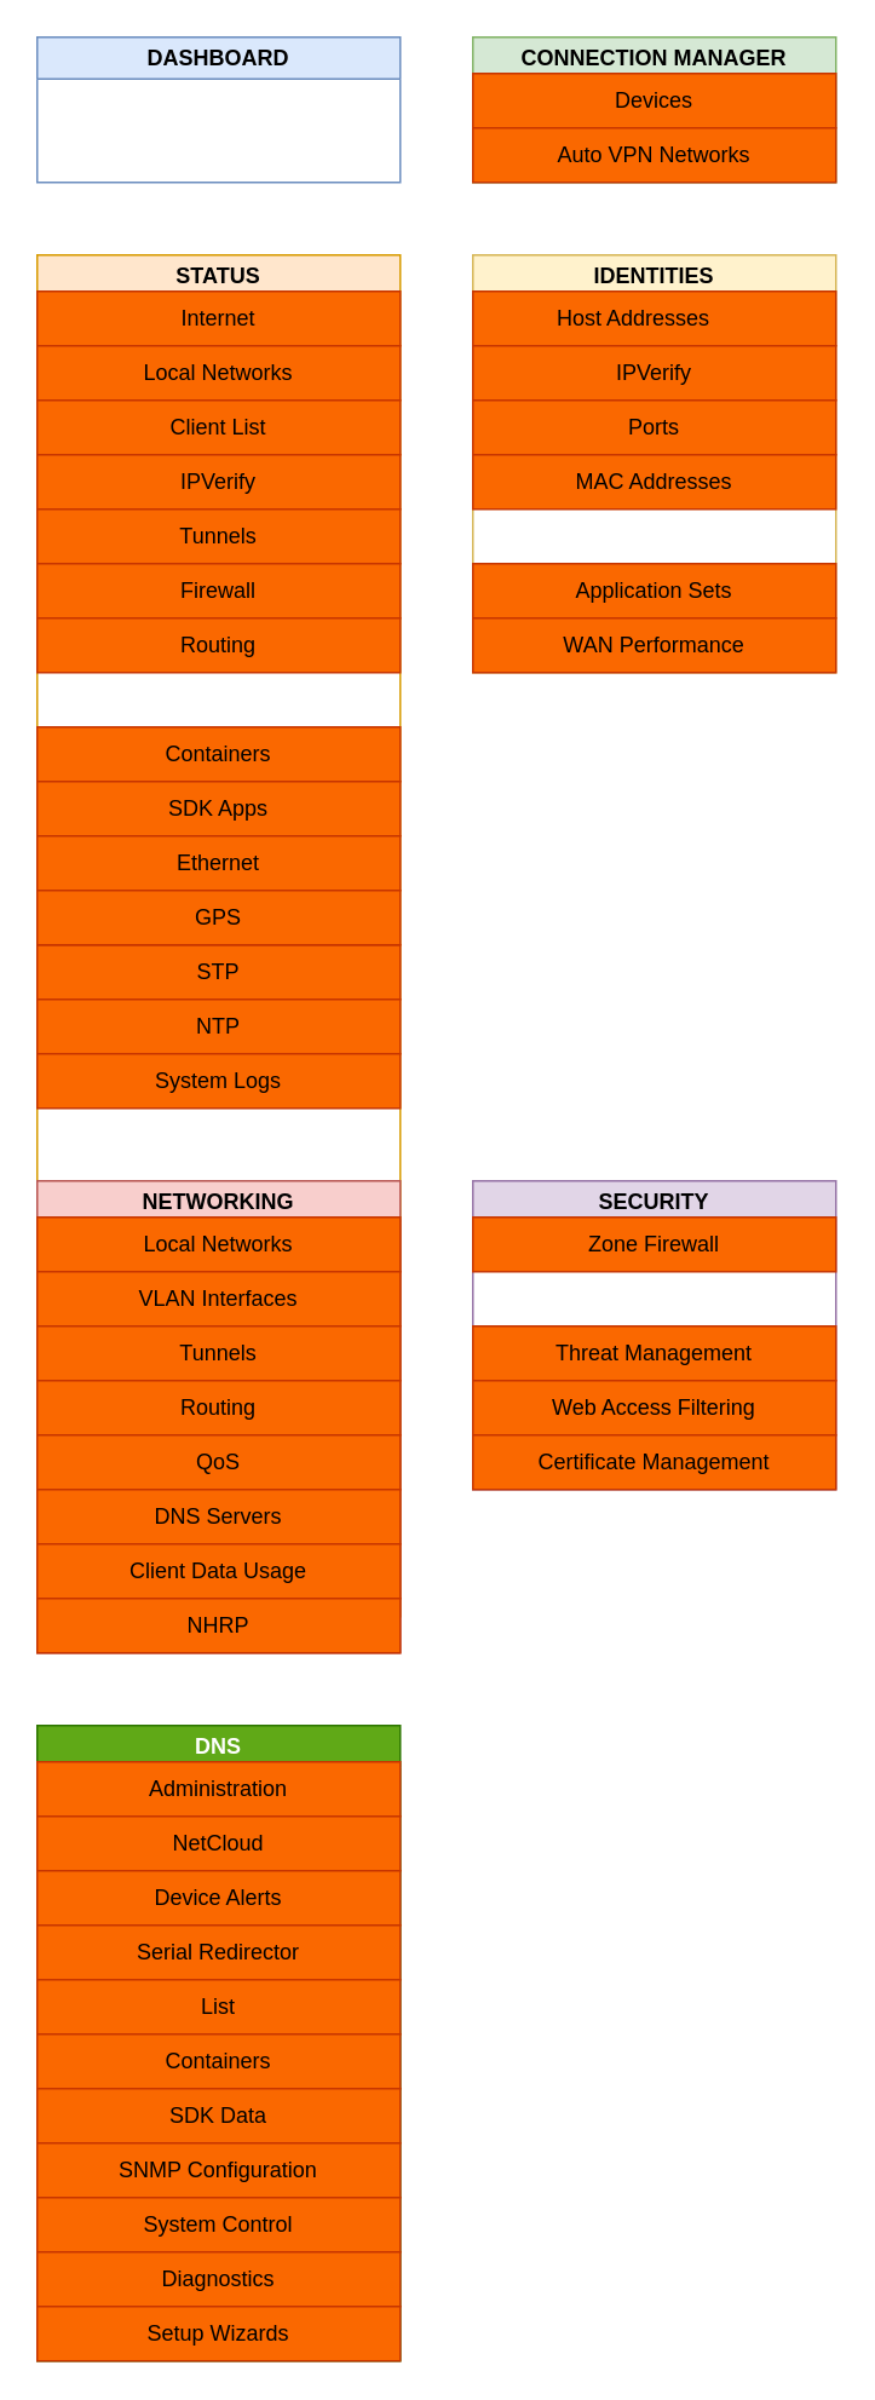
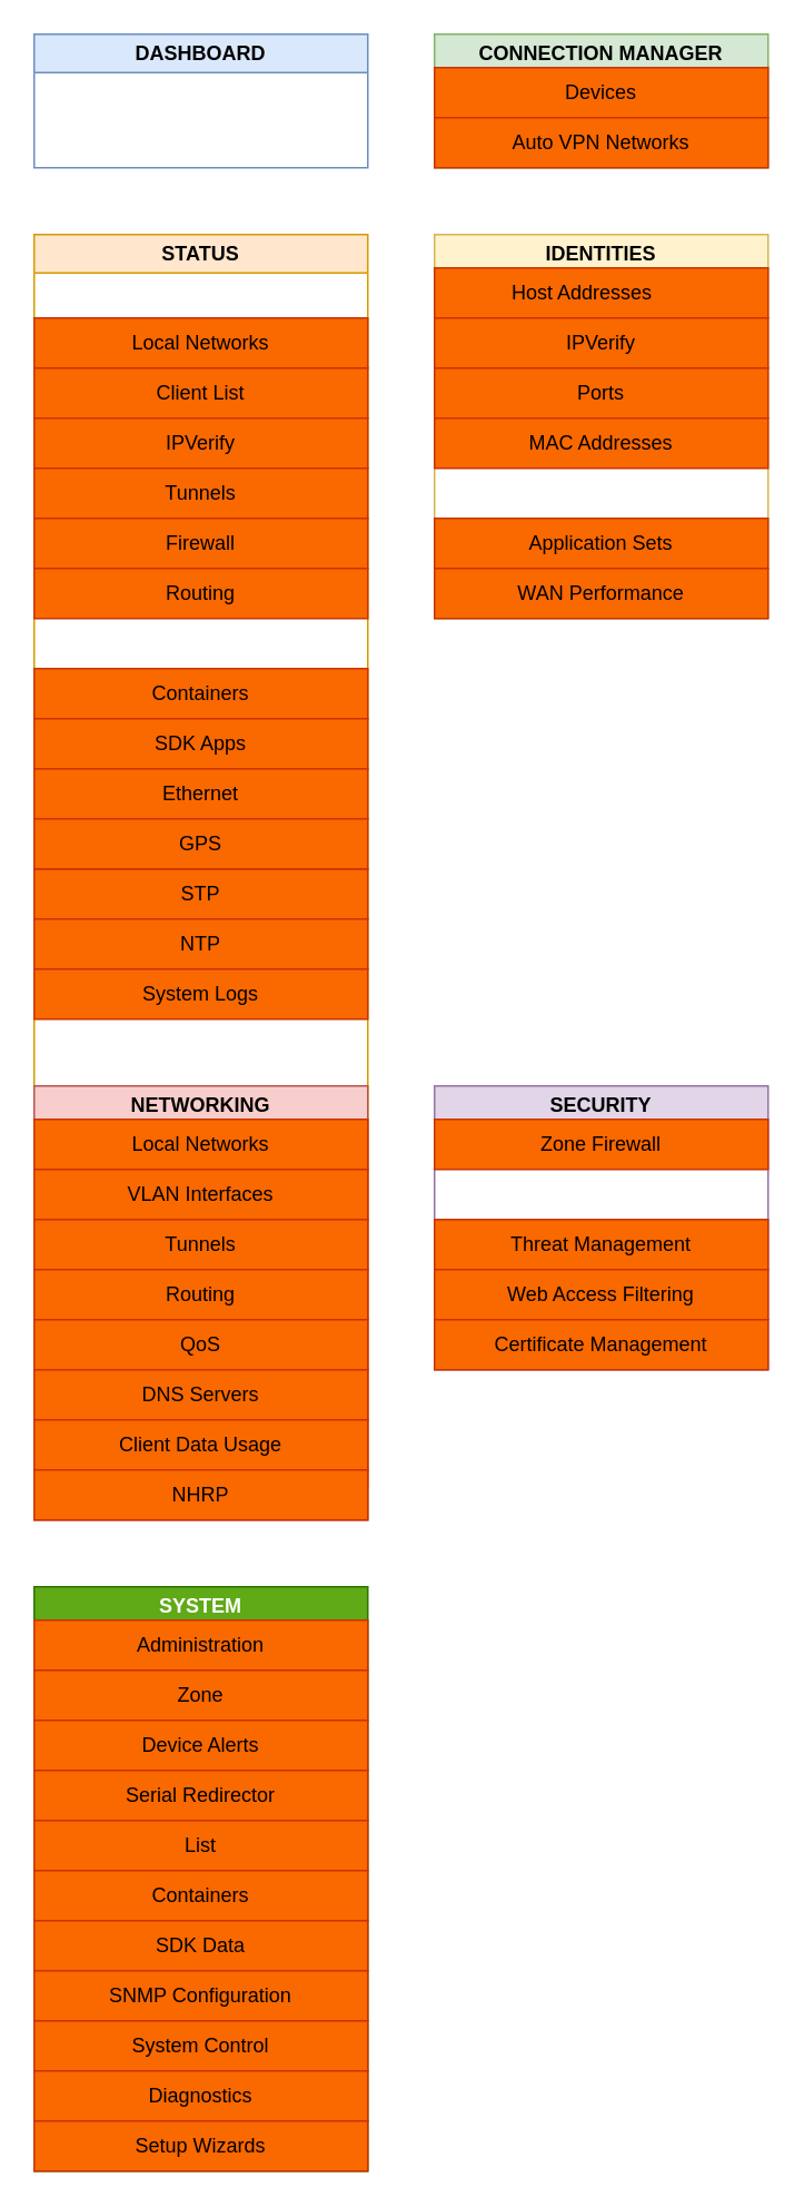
- <mxCell id="7" value="Internet" style="text;html=1;strokeColor=#C73500;fillColor=#fa6800;align=center;verticalAlign=middle;whiteSpace=wrap;rounded=0;fontColor=#000000;" vertex="1" parent="6"><mxGeometry y="20" width="200" height="30" as="geometry" /></mxCell>
- <mxCell id="35" value="DNS" style="swimlane;whiteSpace=wrap;html=1;fillColor=#60a917;fontColor=#ffffff;strokeColor=#2D7600;" vertex="1" parent="1"><mxGeometry x="20" y="950" width="200" height="350" as="geometry" /></mxCell>
+ <mxCell id="35" value="SYSTEM" style="swimlane;whiteSpace=wrap;html=1;fillColor=#60a917;fontColor=#ffffff;strokeColor=#2D7600;" vertex="1" parent="1"><mxGeometry x="20" y="950" width="200" height="350" as="geometry" /></mxCell>
- <mxCell id="37" value="NetCloud" style="text;html=1;strokeColor=#C73500;fillColor=#fa6800;align=center;verticalAlign=middle;whiteSpace=wrap;rounded=0;fontColor=#000000;" vertex="1" parent="35"><mxGeometry y="50" width="200" height="30" as="geometry" /></mxCell>
+ <mxCell id="37" value="Zone" style="text;html=1;strokeColor=#C73500;fillColor=#fa6800;align=center;verticalAlign=middle;whiteSpace=wrap;rounded=0;fontColor=#000000;" vertex="1" parent="35"><mxGeometry y="50" width="200" height="30" as="geometry" /></mxCell>
